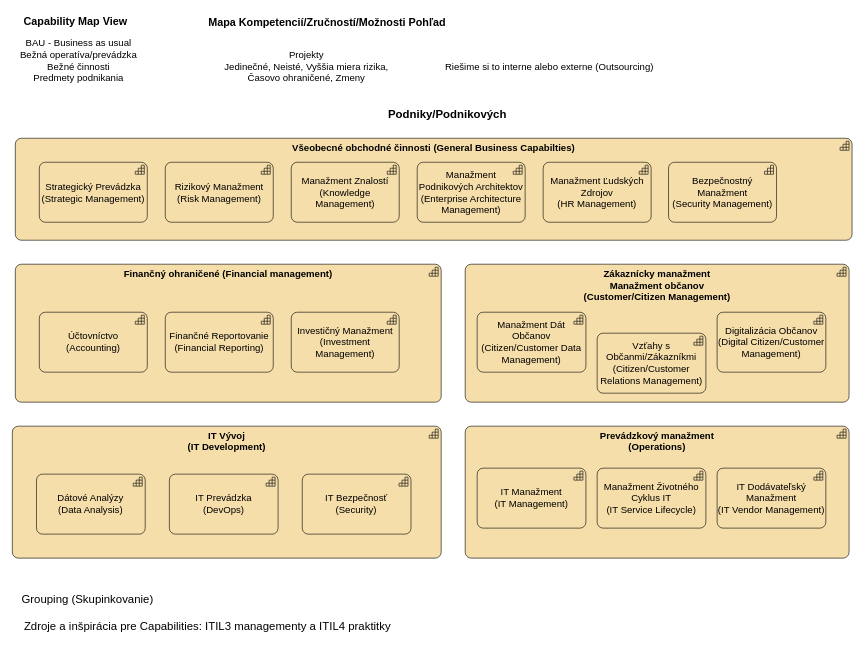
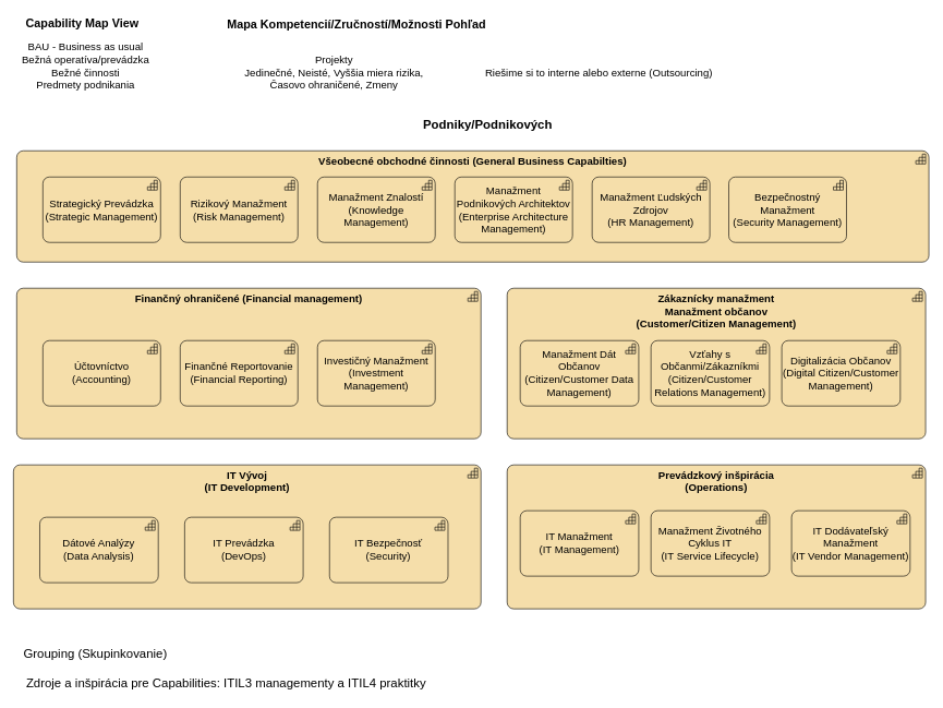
- <mxCell id="23" value="Vzťahy s Občanmi/Zákazníkmi&lt;br&gt;(Citizen/Customer Relations Management)" style="html=1;outlineConnect=0;whiteSpace=wrap;fillColor=#F5DEAA;shape=mxgraph.archimate3.application;appType=capability;archiType=rounded;fontSize=16;" parent="1" vertex="1"><mxGeometry x="995.001" y="555" width="181.268" height="100" as="geometry" /></mxCell>
+ <mxCell id="23" value="Vzťahy s Občanmi/Zákazníkmi&lt;br&gt;(Citizen/Customer Relations Management)" style="html=1;outlineConnect=0;whiteSpace=wrap;fillColor=#F5DEAA;shape=mxgraph.archimate3.application;appType=capability;archiType=rounded;fontSize=16;" parent="1" vertex="1"><mxGeometry x="995.001" y="520" width="181.268" height="100" as="geometry" /></mxCell>
- <mxCell id="7" value="Prevádzkový manažment&lt;br&gt;(Operations)" style="html=1;outlineConnect=0;whiteSpace=wrap;fillColor=#F5DEAA;shape=mxgraph.archimate3.application;appType=capability;archiType=rounded;fontSize=16;verticalAlign=top;fontStyle=1" parent="1" vertex="1"><mxGeometry x="775" y="710" width="640" height="220" as="geometry" /></mxCell>
+ <mxCell id="7" value="Prevádzkový inšpirácia&lt;br&gt;(Operations)" style="html=1;outlineConnect=0;whiteSpace=wrap;fillColor=#F5DEAA;shape=mxgraph.archimate3.application;appType=capability;archiType=rounded;fontSize=16;verticalAlign=top;fontStyle=1" parent="1" vertex="1"><mxGeometry x="775" y="710" width="640" height="220" as="geometry" /></mxCell>
- <mxCell id="21" value="IT Dodávateľský Manažment&lt;br&gt;(IT Vendor Management)" style="html=1;outlineConnect=0;whiteSpace=wrap;fillColor=#F5DEAA;shape=mxgraph.archimate3.application;appType=capability;archiType=rounded;fontSize=16;" parent="1" vertex="1"><mxGeometry x="1195.001" y="780" width="181.268" height="100" as="geometry" /></mxCell>
+ <mxCell id="21" value="IT Dodávateľský Manažment&lt;br&gt;(IT Vendor Management)" style="html=1;outlineConnect=0;whiteSpace=wrap;fillColor=#F5DEAA;shape=mxgraph.archimate3.application;appType=capability;archiType=rounded;fontSize=16;" parent="1" vertex="1"><mxGeometry x="1210.001" y="780" width="181.268" height="100" as="geometry" /></mxCell>
